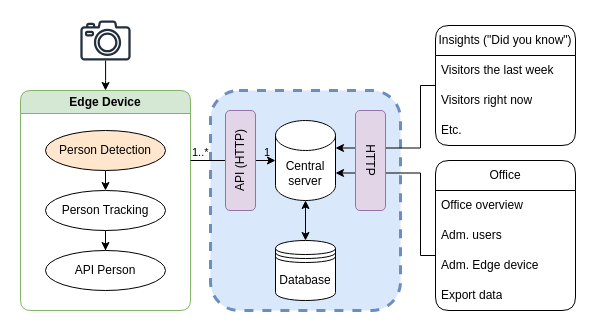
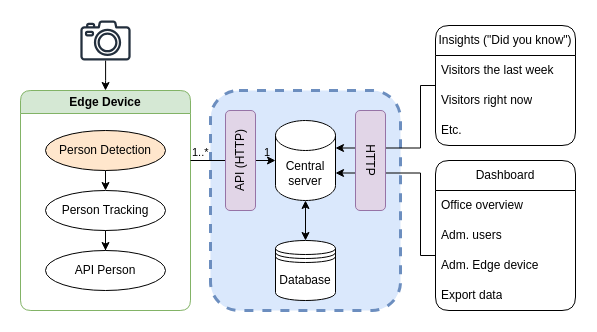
- <mxCell id="18" value="Office" style="swimlane;fontStyle=0;childLayout=stackLayout;horizontal=1;startSize=30;horizontalStack=0;resizeParent=1;resizeParentMax=0;resizeLast=0;collapsible=1;marginBottom=0;whiteSpace=wrap;html=1;rounded=1;" vertex="1" parent="1"><mxGeometry x="435" y="160" width="140" height="150" as="geometry" /></mxCell>
+ <mxCell id="18" value="Dashboard" style="swimlane;fontStyle=0;childLayout=stackLayout;horizontal=1;startSize=30;horizontalStack=0;resizeParent=1;resizeParentMax=0;resizeLast=0;collapsible=1;marginBottom=0;whiteSpace=wrap;html=1;rounded=1;" vertex="1" parent="1"><mxGeometry x="435" y="160" width="140" height="150" as="geometry" /></mxCell>
